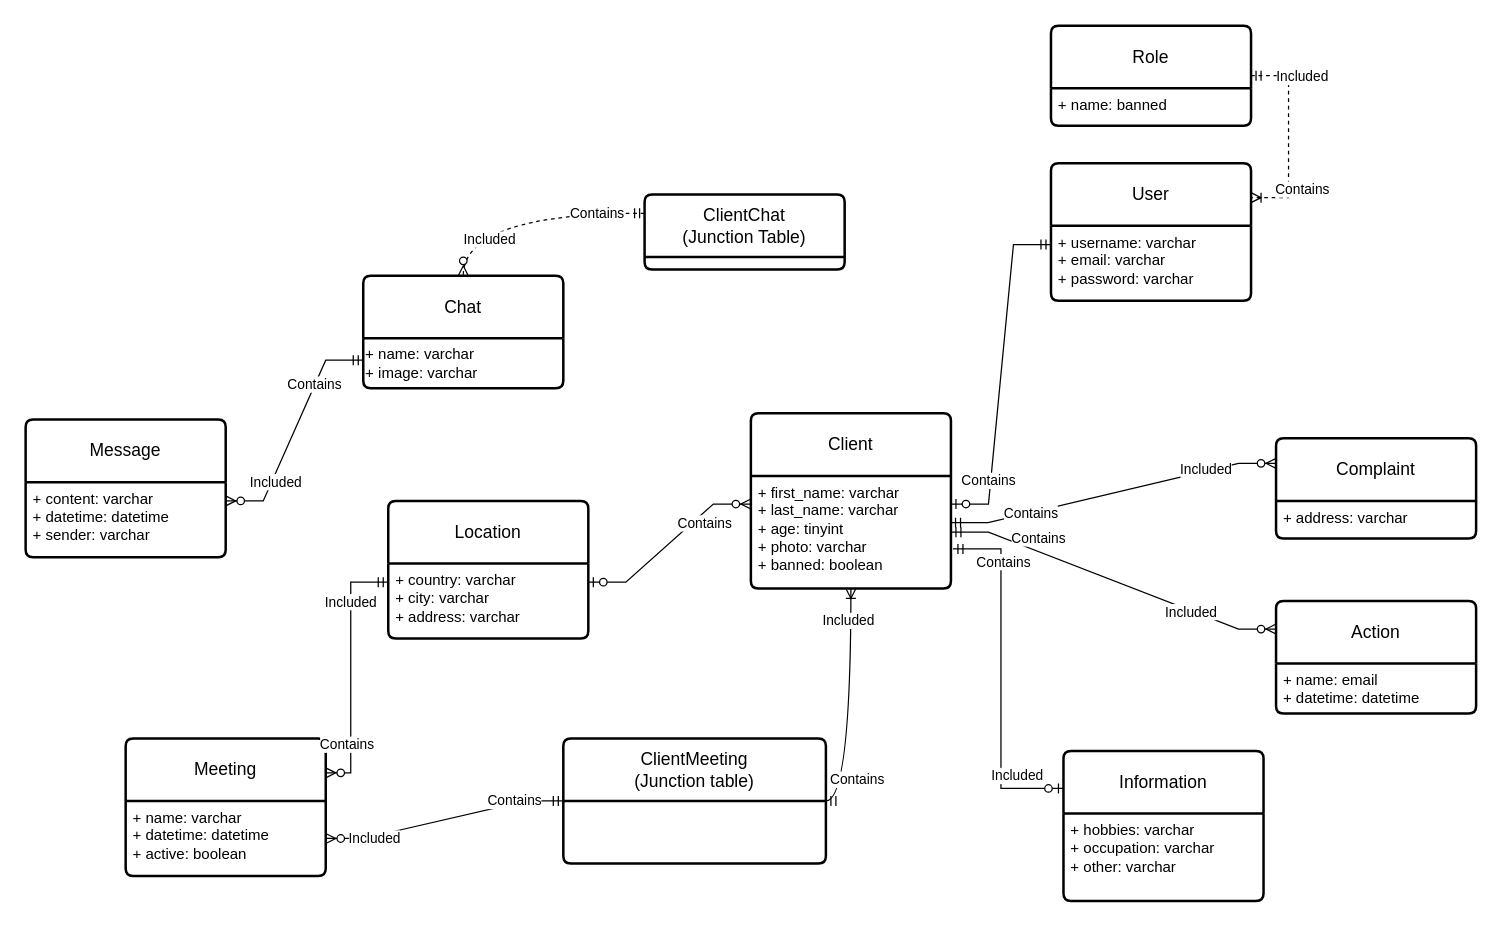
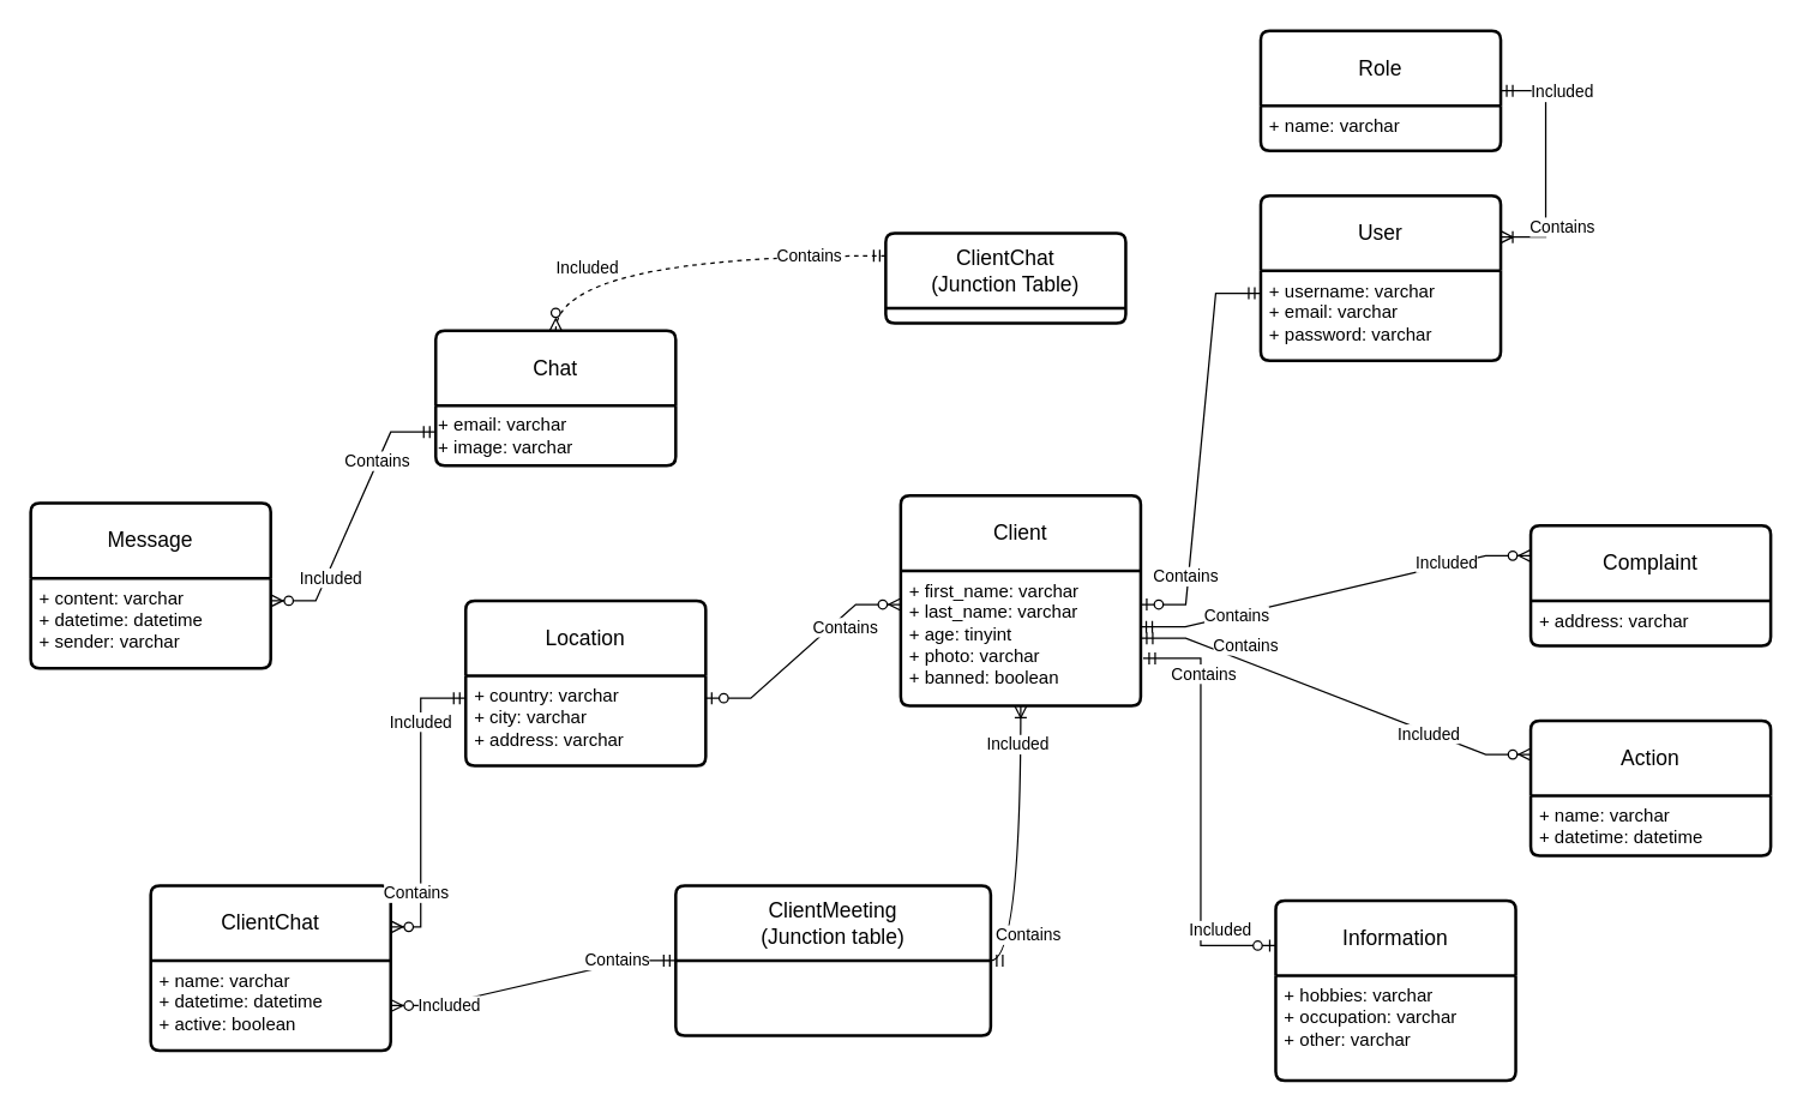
- <mxCell id="12" value="+ name: banned" style="align=left;strokeColor=none;fillColor=none;spacingLeft=4;fontSize=12;verticalAlign=top;resizable=0;rotatable=0;part=1;html=1;" parent="11" vertex="1"><mxGeometry y="50" width="160" height="30" as="geometry" /></mxCell>
+ <mxCell id="12" value="+ name: varchar" style="align=left;strokeColor=none;fillColor=none;spacingLeft=4;fontSize=12;verticalAlign=top;resizable=0;rotatable=0;part=1;html=1;" parent="11" vertex="1"><mxGeometry y="50" width="160" height="30" as="geometry" /></mxCell>
- <mxCell id="22" value="" style="edgeStyle=entityRelationEdgeStyle;fontSize=12;html=1;endArrow=ERoneToMany;startArrow=ERmandOne;rounded=0;exitX=1;exitY=0.5;exitDx=0;exitDy=0;entryX=1;entryY=0.25;entryDx=0;entryDy=0;dashed=1;" parent="1" source="11" target="13" edge="1"><mxGeometry width="100" height="100" relative="1" as="geometry"><mxPoint x="690" y="160" as="sourcePoint" /><mxPoint x="1150" y="100" as="targetPoint" /></mxGeometry></mxCell>
+ <mxCell id="22" value="" style="edgeStyle=entityRelationEdgeStyle;fontSize=12;html=1;endArrow=ERoneToMany;startArrow=ERmandOne;rounded=0;exitX=1;exitY=0.5;exitDx=0;exitDy=0;entryX=1;entryY=0.25;entryDx=0;entryDy=0;" parent="1" source="11" target="13" edge="1"><mxGeometry width="100" height="100" relative="1" as="geometry"><mxPoint x="690" y="160" as="sourcePoint" /><mxPoint x="1150" y="100" as="targetPoint" /></mxGeometry></mxCell>
- <mxCell id="54" value="ClientChat&lt;br&gt;(Junction Table)" style="swimlane;childLayout=stackLayout;horizontal=1;startSize=50;horizontalStack=0;rounded=1;fontSize=14;fontStyle=0;strokeWidth=2;resizeParent=0;resizeLast=1;shadow=0;dashed=0;align=center;arcSize=4;whiteSpace=wrap;html=1;" vertex="1" parent="1"><mxGeometry x="515" y="155" width="160" height="60" as="geometry" /></mxCell>
+ <mxCell id="54" value="ClientChat&lt;br&gt;(Junction Table)" style="swimlane;childLayout=stackLayout;horizontal=1;startSize=50;horizontalStack=0;rounded=1;fontSize=14;fontStyle=0;strokeWidth=2;resizeParent=0;resizeLast=1;shadow=0;dashed=0;align=center;arcSize=4;whiteSpace=wrap;html=1;" vertex="1" parent="1"><mxGeometry x="590" y="155" width="160" height="60" as="geometry" /></mxCell>
- <mxCell id="5" value="+ name: varchar&lt;br&gt;&lt;div style=&quot;&quot;&gt;&lt;span style=&quot;background-color: initial;&quot;&gt;+ image: varchar&lt;/span&gt;&lt;/div&gt;" style="text;html=1;align=left;verticalAlign=middle;resizable=0;points=[];autosize=1;strokeColor=none;fillColor=none;" parent="4" vertex="1"><mxGeometry y="50" width="160" height="40" as="geometry" /></mxCell>
+ <mxCell id="5" value="+ email: varchar&lt;br&gt;&lt;div style=&quot;&quot;&gt;&lt;span style=&quot;background-color: initial;&quot;&gt;+ image: varchar&lt;/span&gt;&lt;/div&gt;" style="text;html=1;align=left;verticalAlign=middle;resizable=0;points=[];autosize=1;strokeColor=none;fillColor=none;" parent="4" vertex="1"><mxGeometry y="50" width="160" height="40" as="geometry" /></mxCell>
- <mxCell id="16" value="+ name: email&lt;br&gt;+ datetime: datetime" style="align=left;strokeColor=none;fillColor=none;spacingLeft=4;fontSize=12;verticalAlign=top;resizable=0;rotatable=0;part=1;html=1;" parent="15" vertex="1"><mxGeometry y="50" width="160" height="40" as="geometry" /></mxCell>
+ <mxCell id="16" value="+ name: varchar&lt;br&gt;+ datetime: datetime" style="align=left;strokeColor=none;fillColor=none;spacingLeft=4;fontSize=12;verticalAlign=top;resizable=0;rotatable=0;part=1;html=1;" parent="15" vertex="1"><mxGeometry y="50" width="160" height="40" as="geometry" /></mxCell>
- <mxCell id="6" value="Meeting" style="swimlane;childLayout=stackLayout;horizontal=1;startSize=50;horizontalStack=0;rounded=1;fontSize=14;fontStyle=0;strokeWidth=2;resizeParent=0;resizeLast=1;shadow=0;dashed=0;align=center;arcSize=4;whiteSpace=wrap;html=1;" parent="1" vertex="1"><mxGeometry x="100" y="590" width="160" height="110" as="geometry" /></mxCell>
+ <mxCell id="6" value="ClientChat" style="swimlane;childLayout=stackLayout;horizontal=1;startSize=50;horizontalStack=0;rounded=1;fontSize=14;fontStyle=0;strokeWidth=2;resizeParent=0;resizeLast=1;shadow=0;dashed=0;align=center;arcSize=4;whiteSpace=wrap;html=1;" parent="1" vertex="1"><mxGeometry x="100" y="590" width="160" height="110" as="geometry" /></mxCell>
